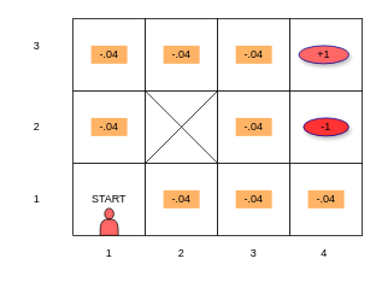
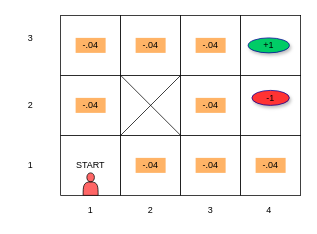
- <mxCell id="27" value="+1" style="ellipse;whiteSpace=wrap;html=1;align=center;container=1;recursiveResize=0;treeFolding=1;treeMoving=1;shadow=1;strokeColor=#000099;fillColor=#ff6666;" vertex="1" parent="1"><mxGeometry x="330" y="50" width="55" height="20" as="geometry" /></mxCell>
+ <mxCell id="27" value="+1" style="ellipse;whiteSpace=wrap;html=1;align=center;container=1;recursiveResize=0;treeFolding=1;treeMoving=1;shadow=1;strokeColor=#000099;fillColor=#00CC66;" vertex="1" parent="1"><mxGeometry x="330" y="50" width="55" height="20" as="geometry" /></mxCell>
- <mxCell id="26" value="-1" style="ellipse;whiteSpace=wrap;html=1;align=center;container=1;recursiveResize=0;treeFolding=1;treeMoving=1;shadow=1;strokeColor=#000099;fillColor=#FF3333;" vertex="1" parent="1"><mxGeometry x="335" y="130" width="50" height="20" as="geometry" /></mxCell>
+ <mxCell id="26" value="-1" style="ellipse;whiteSpace=wrap;html=1;align=center;container=1;recursiveResize=0;treeFolding=1;treeMoving=1;shadow=1;strokeColor=#000099;fillColor=#FF3333;" vertex="1" parent="1"><mxGeometry x="335" y="120" width="50" height="20" as="geometry" /></mxCell>
